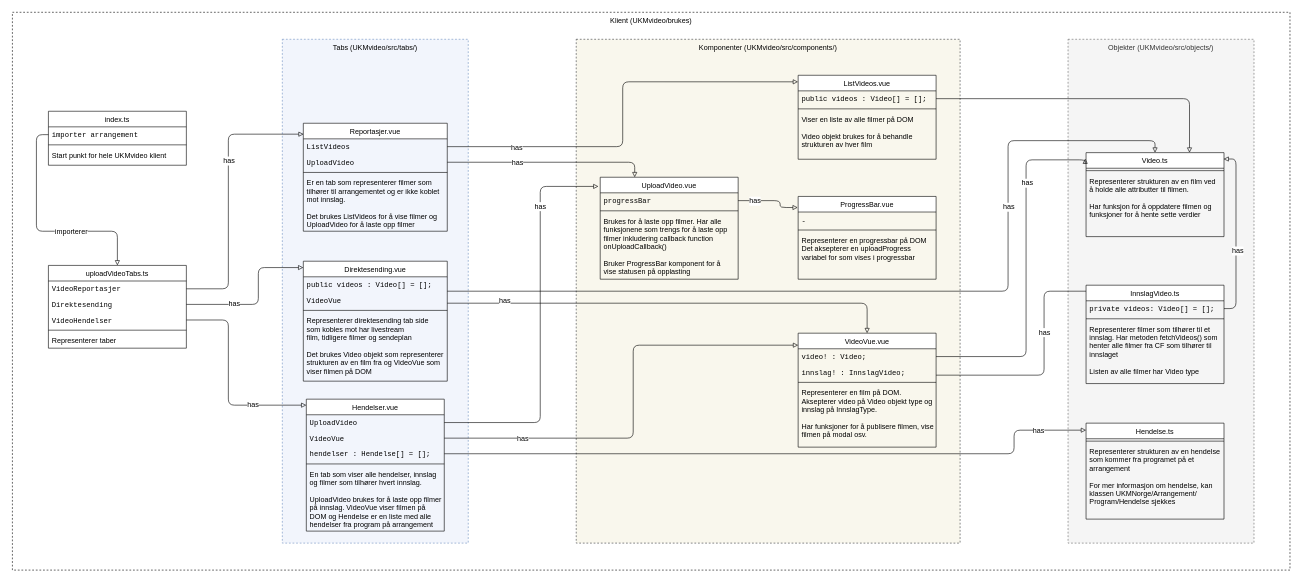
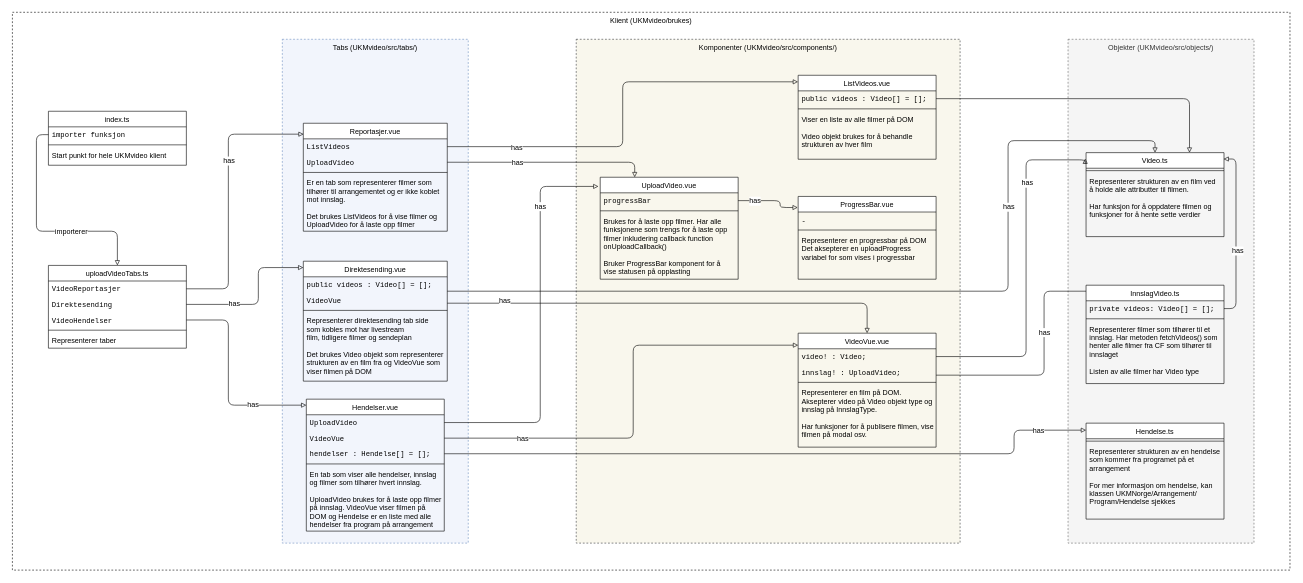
- <mxCell id="71" value="importer arrangement" style="text;align=left;verticalAlign=top;spacingLeft=4;spacingRight=4;overflow=hidden;rotatable=0;points=[[0,0.5],[1,0.5]];portConstraint=eastwest;rounded=0;shadow=0;html=0;fontFamily=Courier New;" vertex="1" parent="70"><mxGeometry y="26" width="230" height="26" as="geometry" /></mxCell>
+ <mxCell id="71" value="importer funksjon" style="text;align=left;verticalAlign=top;spacingLeft=4;spacingRight=4;overflow=hidden;rotatable=0;points=[[0,0.5],[1,0.5]];portConstraint=eastwest;rounded=0;shadow=0;html=0;fontFamily=Courier New;" vertex="1" parent="70"><mxGeometry y="26" width="230" height="26" as="geometry" /></mxCell>
- <mxCell id="12" value="innslag! : InnslagVideo;" style="text;align=left;verticalAlign=top;spacingLeft=4;spacingRight=4;overflow=hidden;rotatable=0;points=[[0,0.5],[1,0.5]];portConstraint=eastwest;rounded=0;shadow=0;html=0;fontFamily=Courier New;" vertex="1" parent="10"><mxGeometry y="52" width="230" height="26" as="geometry" /></mxCell>
+ <mxCell id="12" value="innslag! : UploadVideo;" style="text;align=left;verticalAlign=top;spacingLeft=4;spacingRight=4;overflow=hidden;rotatable=0;points=[[0,0.5],[1,0.5]];portConstraint=eastwest;rounded=0;shadow=0;html=0;fontFamily=Courier New;" vertex="1" parent="10"><mxGeometry y="52" width="230" height="26" as="geometry" /></mxCell>
